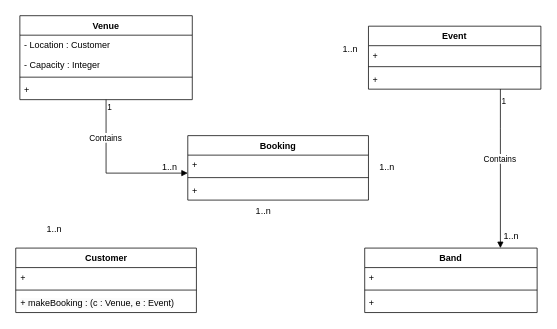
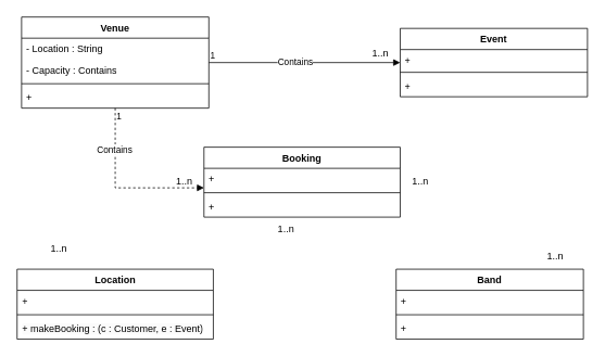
- <mxCell id="3" value="- Location : Customer" style="text;strokeColor=none;fillColor=none;align=left;verticalAlign=top;spacingLeft=4;spacingRight=4;overflow=hidden;rotatable=0;points=[[0,0.5],[1,0.5]];portConstraint=eastwest;whiteSpace=wrap;html=1;" parent="2" vertex="1"><mxGeometry y="26" width="230" height="26" as="geometry" /></mxCell>
+ <mxCell id="3" value="- Location : String" style="text;strokeColor=none;fillColor=none;align=left;verticalAlign=top;spacingLeft=4;spacingRight=4;overflow=hidden;rotatable=0;points=[[0,0.5],[1,0.5]];portConstraint=eastwest;whiteSpace=wrap;html=1;" parent="2" vertex="1"><mxGeometry y="26" width="230" height="26" as="geometry" /></mxCell>
+ <mxCell id="23" value="Contains" style="endArrow=block;endFill=1;html=1;edgeStyle=orthogonalEdgeStyle;align=left;verticalAlign=top;rounded=0;" parent="1" source="2" target="7" edge="1"><mxGeometry x="-0.296" y="13" relative="1" as="geometry"><mxPoint x="277" y="80" as="sourcePoint" /><mxPoint x="437" y="80" as="targetPoint" /><mxPoint as="offset" /></mxGeometry></mxCell>
+ <mxCell id="24" value="1" style="edgeLabel;resizable=0;html=1;align=left;verticalAlign=bottom;" parent="23" connectable="0" vertex="1"><mxGeometry x="-1" relative="1" as="geometry" /></mxCell>
- <mxCell id="4" value="- Capacity : Integer" style="text;strokeColor=none;fillColor=none;align=left;verticalAlign=top;spacingLeft=4;spacingRight=4;overflow=hidden;rotatable=0;points=[[0,0.5],[1,0.5]];portConstraint=eastwest;whiteSpace=wrap;html=1;" parent="2" vertex="1"><mxGeometry y="52" width="230" height="26" as="geometry" /></mxCell>
+ <mxCell id="4" value="- Capacity : Contains" style="text;strokeColor=none;fillColor=none;align=left;verticalAlign=top;spacingLeft=4;spacingRight=4;overflow=hidden;rotatable=0;points=[[0,0.5],[1,0.5]];portConstraint=eastwest;whiteSpace=wrap;html=1;" parent="2" vertex="1"><mxGeometry y="52" width="230" height="26" as="geometry" /></mxCell>
- <mxCell id="26" value="Contains" style="endArrow=block;endFill=1;html=1;edgeStyle=orthogonalEdgeStyle;align=left;verticalAlign=top;rounded=0;" parent="1" source="7" target="19" edge="1"><mxGeometry x="-0.25" y="-24" relative="1" as="geometry"><mxPoint x="597" y="163" as="sourcePoint" /><mxPoint x="827" y="163" as="targetPoint" /><mxPoint as="offset" /><Array as="points"><mxPoint x="667" y="170" /><mxPoint x="667" y="170" /></Array></mxGeometry></mxCell>
- <mxCell id="27" value="1" style="edgeLabel;resizable=0;html=1;align=left;verticalAlign=bottom;" parent="26" connectable="0" vertex="1"><mxGeometry x="-1" relative="1" as="geometry"><mxPoint y="24" as="offset" /></mxGeometry></mxCell>
- <mxCell id="31" value="Contains" style="endArrow=block;endFill=1;html=1;edgeStyle=orthogonalEdgeStyle;align=left;verticalAlign=top;rounded=0;" parent="1" source="2" target="15" edge="1"><mxGeometry x="-0.633" y="-24" relative="1" as="geometry"><mxPoint x="15" y="186" as="sourcePoint" /><mxPoint x="245" y="160" as="targetPoint" /><mxPoint as="offset" /><Array as="points"><mxPoint x="141" y="230" /></Array></mxGeometry></mxCell>
+ <mxCell id="31" value="Contains" style="endArrow=block;endFill=1;html=1;edgeStyle=orthogonalEdgeStyle;align=left;verticalAlign=top;rounded=0;dashed=1;" parent="1" source="2" target="15" edge="1"><mxGeometry x="-0.633" y="-24" relative="1" as="geometry"><mxPoint x="15" y="186" as="sourcePoint" /><mxPoint x="245" y="160" as="targetPoint" /><mxPoint as="offset" /><Array as="points"><mxPoint x="141" y="230" /></Array></mxGeometry></mxCell>
- <mxCell id="11" value="Customer" style="swimlane;fontStyle=1;align=center;verticalAlign=top;childLayout=stackLayout;horizontal=1;startSize=26;horizontalStack=0;resizeParent=1;resizeParentMax=0;resizeLast=0;collapsible=1;marginBottom=0;whiteSpace=wrap;html=1;" parent="1" vertex="1"><mxGeometry x="20.5" y="330" width="241" height="86" as="geometry" /></mxCell>
+ <mxCell id="11" value="Location" style="swimlane;fontStyle=1;align=center;verticalAlign=top;childLayout=stackLayout;horizontal=1;startSize=26;horizontalStack=0;resizeParent=1;resizeParentMax=0;resizeLast=0;collapsible=1;marginBottom=0;whiteSpace=wrap;html=1;" parent="1" vertex="1"><mxGeometry x="20.5" y="330" width="241" height="86" as="geometry" /></mxCell>
- <mxCell id="14" value="&lt;span style=&quot;color: rgb(0, 0, 0); font-family: Helvetica; font-size: 12px; font-style: normal; font-variant-ligatures: normal; font-variant-caps: normal; font-weight: 400; letter-spacing: normal; orphans: 2; text-align: left; text-indent: 0px; text-transform: none; widows: 2; word-spacing: 0px; -webkit-text-stroke-width: 0px; white-space: normal; background-color: rgb(251, 251, 251); text-decoration-thickness: initial; text-decoration-style: initial; text-decoration-color: initial; display: inline !important; float: none;&quot;&gt;+ makeBooking : (c : Venue, e : Event)&lt;/span&gt;" style="text;strokeColor=none;fillColor=none;align=left;verticalAlign=top;spacingLeft=4;spacingRight=4;overflow=hidden;rotatable=0;points=[[0,0.5],[1,0.5]];portConstraint=eastwest;whiteSpace=wrap;html=1;" parent="11" vertex="1"><mxGeometry y="60" width="241" height="26" as="geometry" /></mxCell>
+ <mxCell id="14" value="&lt;span style=&quot;color: rgb(0, 0, 0); font-family: Helvetica; font-size: 12px; font-style: normal; font-variant-ligatures: normal; font-variant-caps: normal; font-weight: 400; letter-spacing: normal; orphans: 2; text-align: left; text-indent: 0px; text-transform: none; widows: 2; word-spacing: 0px; -webkit-text-stroke-width: 0px; white-space: normal; background-color: rgb(251, 251, 251); text-decoration-thickness: initial; text-decoration-style: initial; text-decoration-color: initial; display: inline !important; float: none;&quot;&gt;+ makeBooking : (c : Customer, e : Event)&lt;/span&gt;" style="text;strokeColor=none;fillColor=none;align=left;verticalAlign=top;spacingLeft=4;spacingRight=4;overflow=hidden;rotatable=0;points=[[0,0.5],[1,0.5]];portConstraint=eastwest;whiteSpace=wrap;html=1;" parent="11" vertex="1"><mxGeometry y="60" width="241" height="26" as="geometry" /></mxCell>
